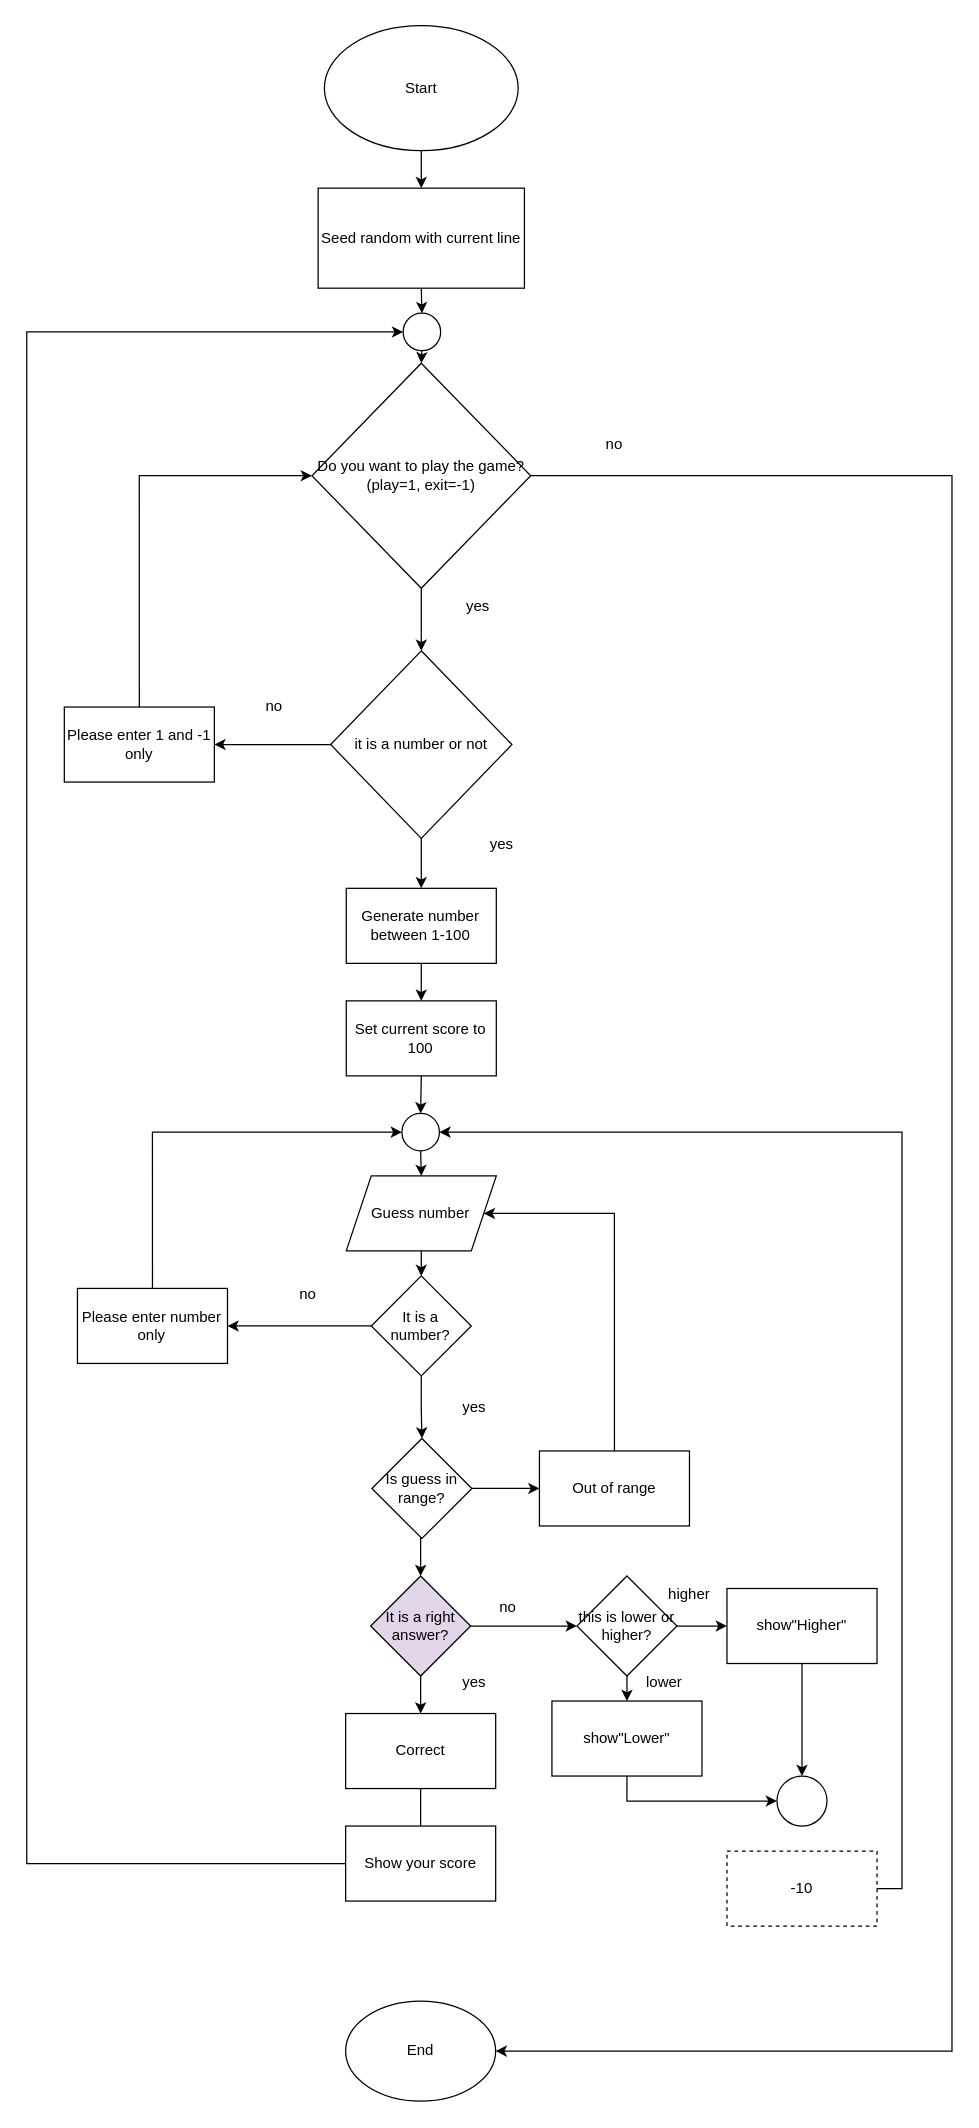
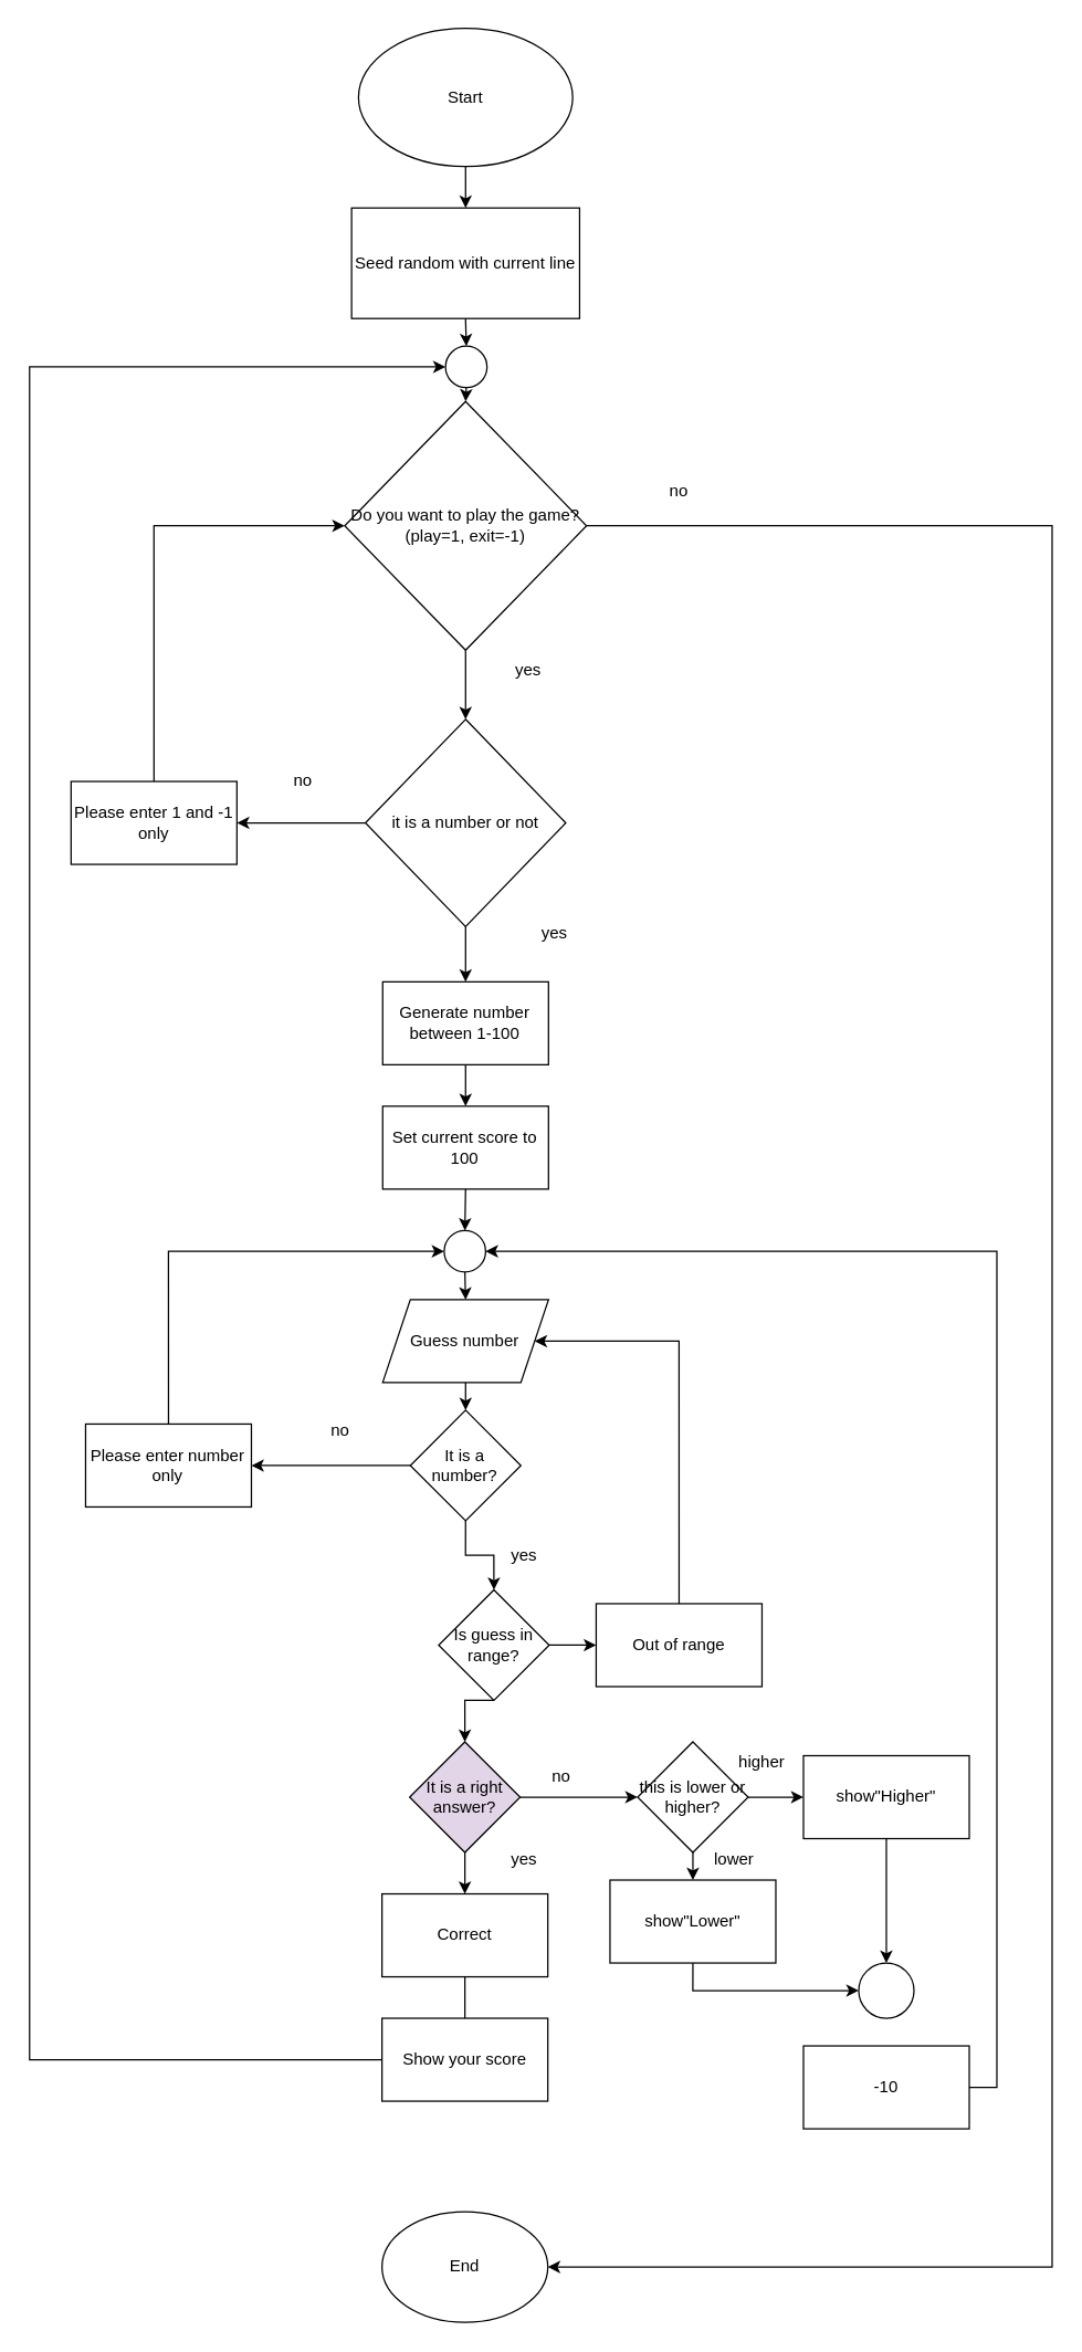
- <mxCell id="27" value="Is guess in range?" style="rhombus;whiteSpace=wrap;html=1;" vertex="1" parent="1"><mxGeometry x="296.94" y="1150" width="80" height="80" as="geometry" /></mxCell>
+ <mxCell id="27" value="Is guess in range?" style="rhombus;whiteSpace=wrap;html=1;" vertex="1" parent="1"><mxGeometry x="316.94" y="1150" width="80" height="80" as="geometry" /></mxCell>
- <mxCell id="50" value="-10" style="rounded=0;whiteSpace=wrap;html=1;dashed=1;" vertex="1" parent="1"><mxGeometry x="580.94" y="1480" width="120" height="60" as="geometry" /></mxCell>
+ <mxCell id="50" value="-10" style="rounded=0;whiteSpace=wrap;html=1;" vertex="1" parent="1"><mxGeometry x="580.94" y="1480" width="120" height="60" as="geometry" /></mxCell>
